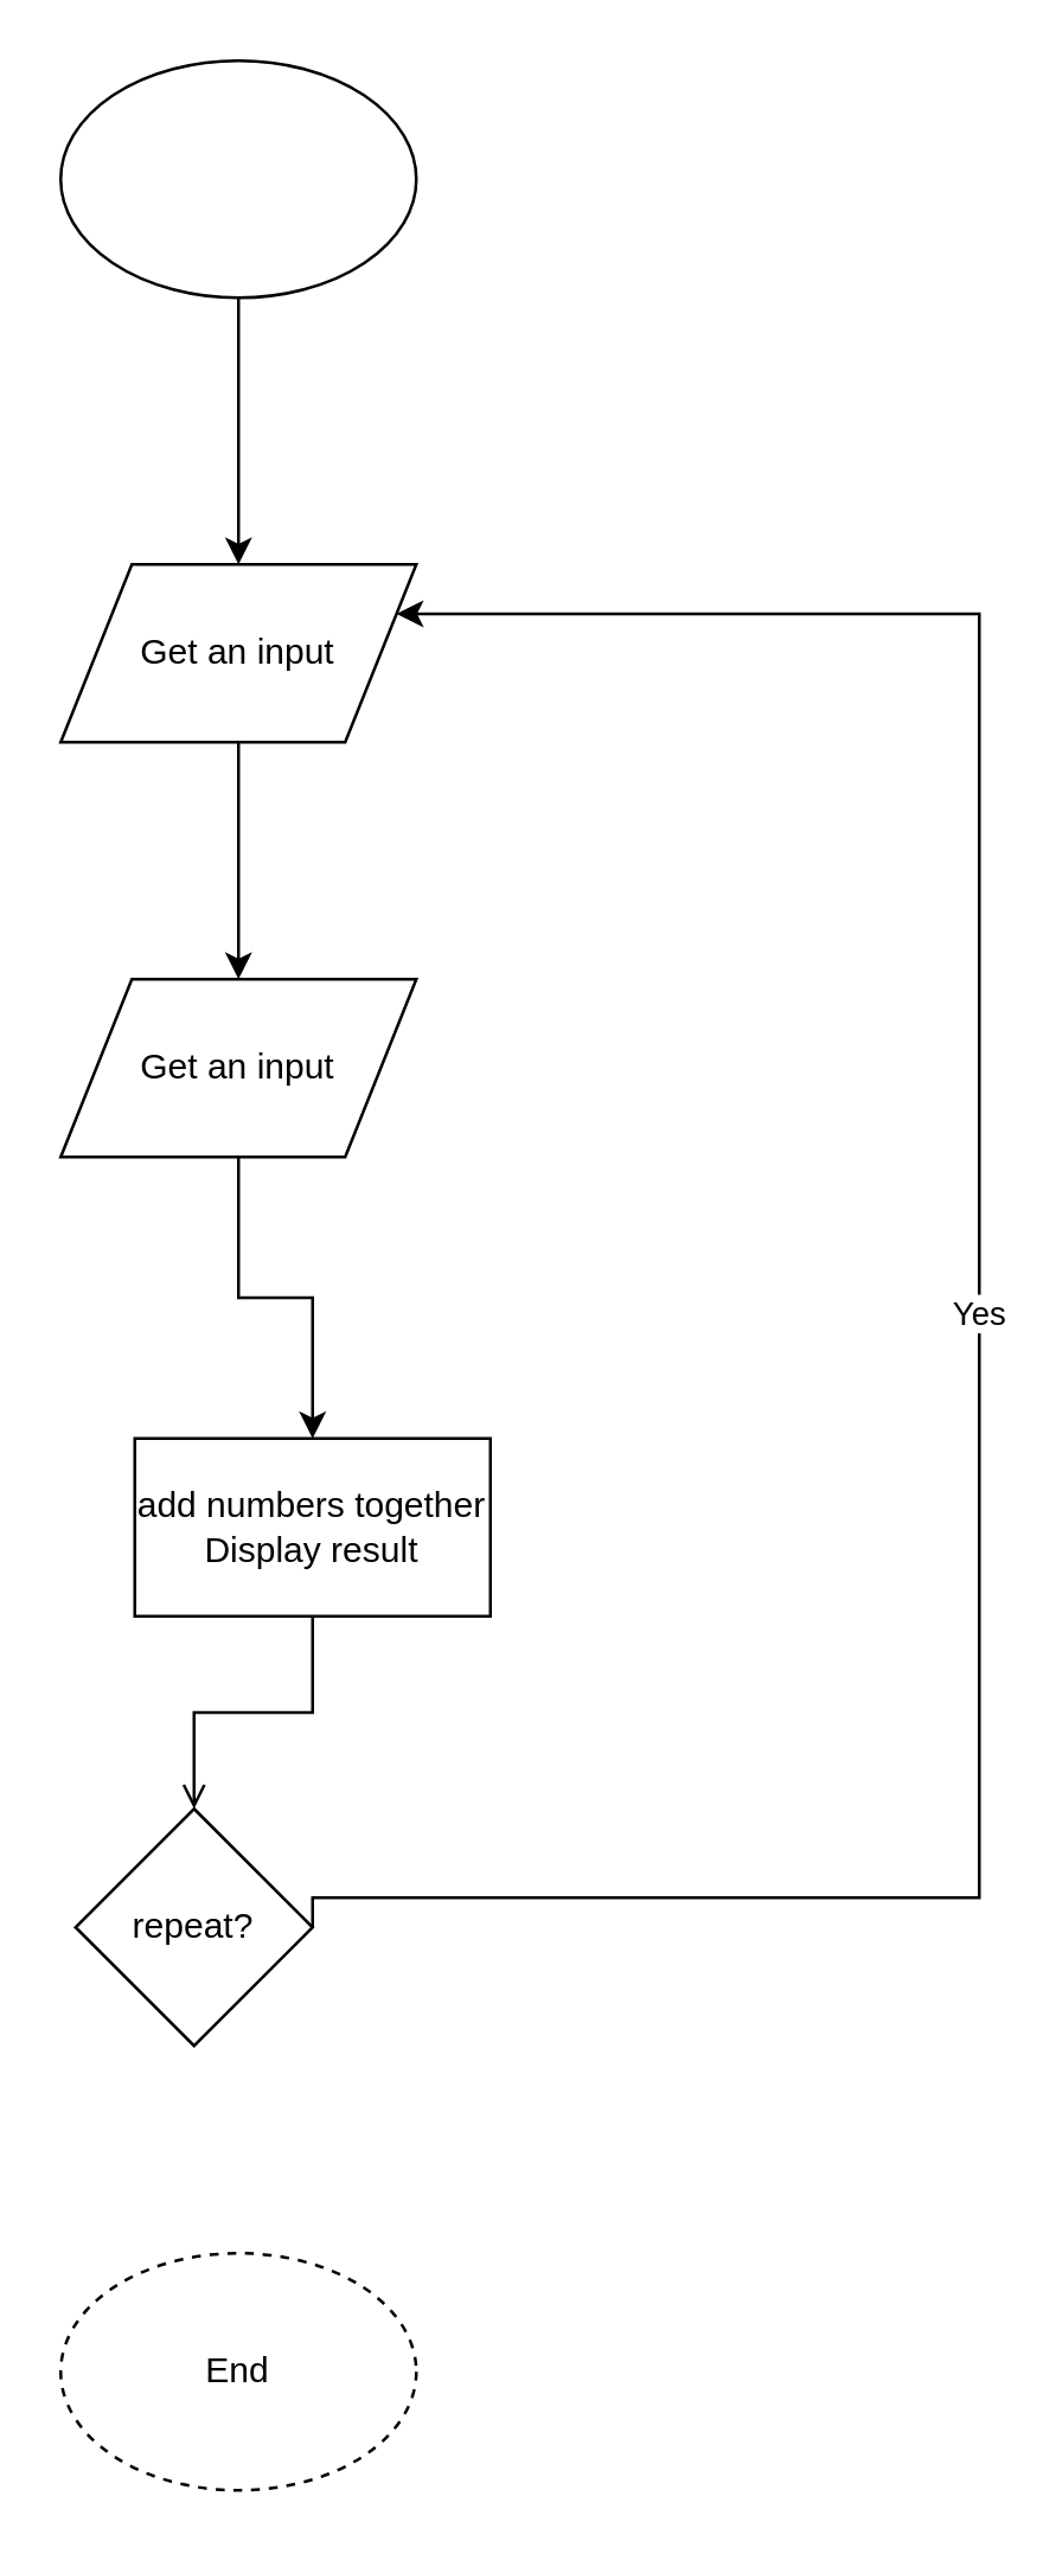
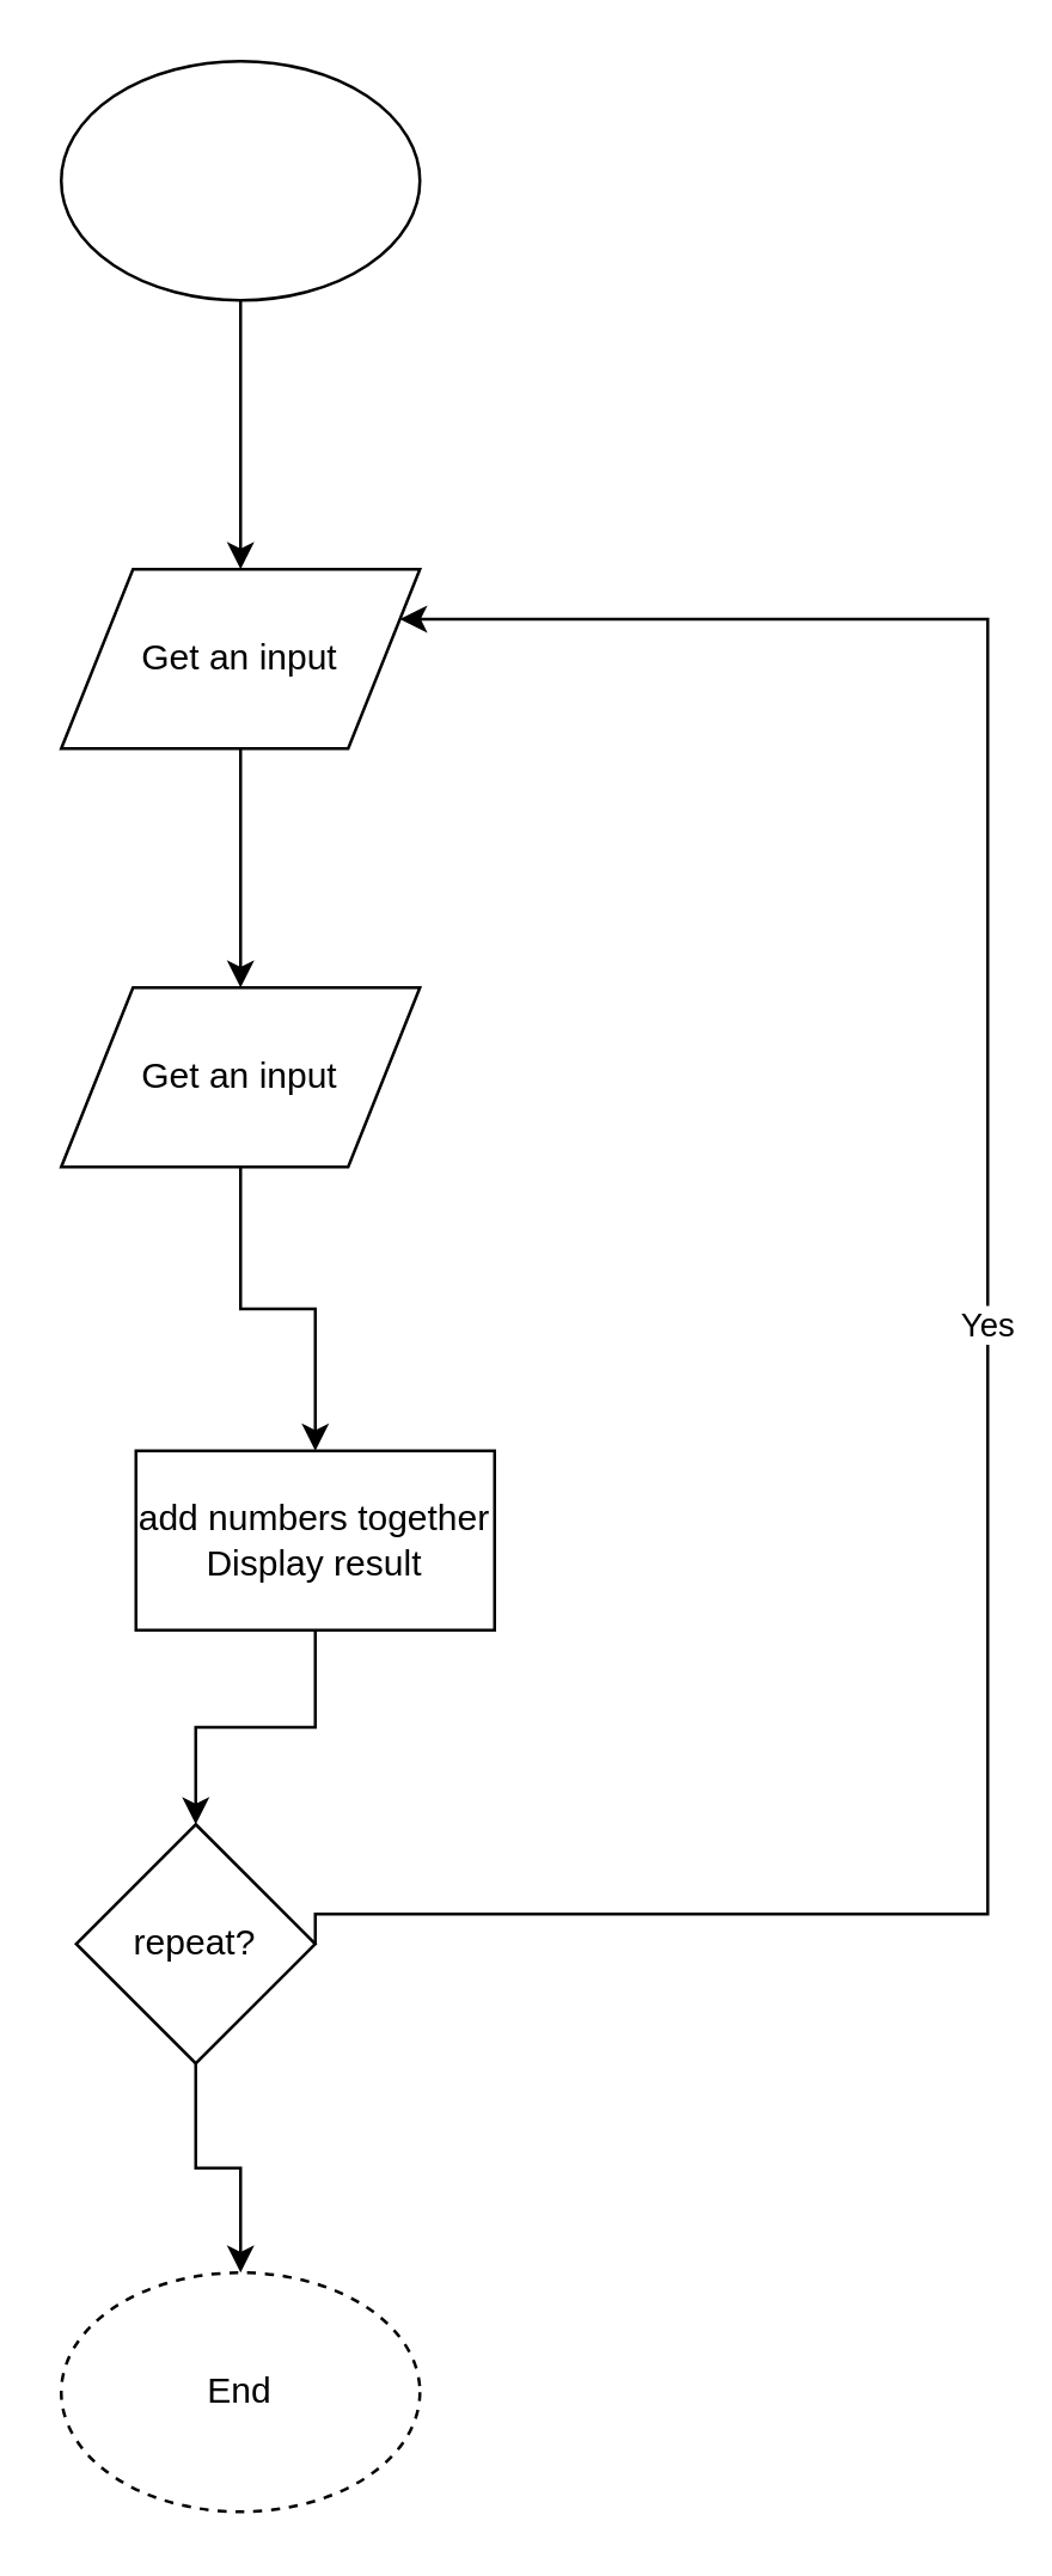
- <mxCell id="8" value="" style="edgeStyle=orthogonalEdgeStyle;rounded=0;orthogonalLoop=1;jettySize=auto;html=1;endArrow=open;" edge="1" parent="1" source="9" target="12"><mxGeometry relative="1" as="geometry" /></mxCell>
+ <mxCell id="8" value="" style="edgeStyle=orthogonalEdgeStyle;rounded=0;orthogonalLoop=1;jettySize=auto;html=1;" edge="1" parent="1" source="9" target="12"><mxGeometry relative="1" as="geometry" /></mxCell>
+ <mxCell id="11" value="" style="edgeStyle=orthogonalEdgeStyle;rounded=0;orthogonalLoop=1;jettySize=auto;html=1;" edge="1" parent="1" source="12" target="13"><mxGeometry relative="1" as="geometry" /></mxCell>
